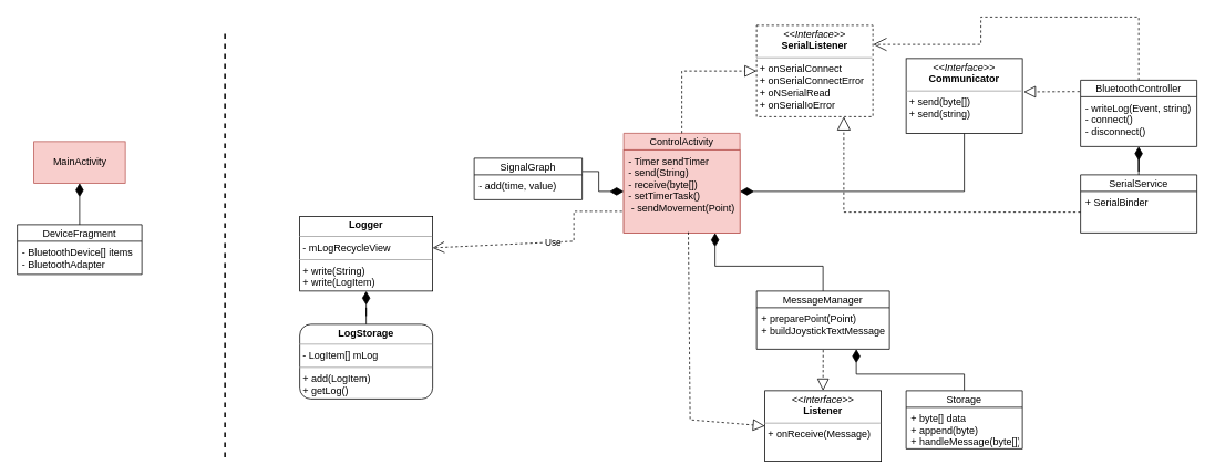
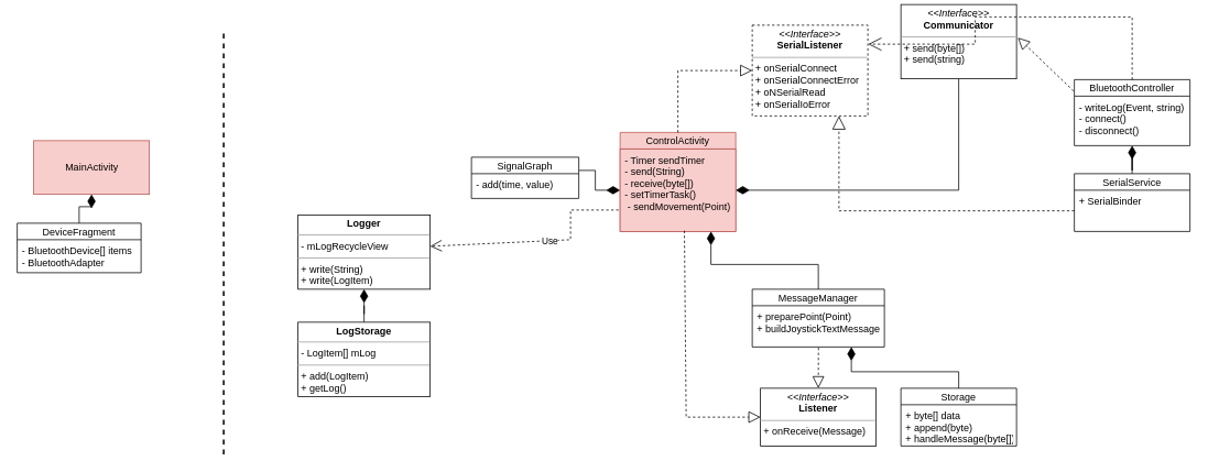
- <mxCell id="13" value="&lt;p style=&quot;margin:0px;margin-top:4px;text-align:center;&quot;&gt;&lt;i&gt;&amp;lt;&amp;lt;Interface&amp;gt;&amp;gt;&lt;/i&gt;&lt;br&gt;&lt;b&gt;Communicator&lt;/b&gt;&lt;/p&gt;&lt;hr size=&quot;1&quot;&gt;&lt;p style=&quot;margin:0px;margin-left:4px;&quot;&gt;&lt;/p&gt;&lt;p style=&quot;margin:0px;margin-left:4px;&quot;&gt;+ send(byte[])&lt;br&gt;+ send(string)&lt;/p&gt;" style="verticalAlign=top;align=left;overflow=fill;fontSize=12;fontFamily=Helvetica;html=1;" vertex="1" parent="1"><mxGeometry x="1090" y="70" width="140" height="90" as="geometry" /></mxCell>
+ <mxCell id="13" value="&lt;p style=&quot;margin:0px;margin-top:4px;text-align:center;&quot;&gt;&lt;i&gt;&amp;lt;&amp;lt;Interface&amp;gt;&amp;gt;&lt;/i&gt;&lt;br&gt;&lt;b&gt;Communicator&lt;/b&gt;&lt;/p&gt;&lt;hr size=&quot;1&quot;&gt;&lt;p style=&quot;margin:0px;margin-left:4px;&quot;&gt;&lt;/p&gt;&lt;p style=&quot;margin:0px;margin-left:4px;&quot;&gt;+ send(byte[])&lt;br&gt;+ send(string)&lt;/p&gt;" style="verticalAlign=top;align=left;overflow=fill;fontSize=12;fontFamily=Helvetica;html=1;" vertex="1" parent="1"><mxGeometry x="1090" y="5" width="140" height="90" as="geometry" /></mxCell>
- <mxCell id="24" value="MainActivity" style="html=1;fillColor=#f8cecc;strokeColor=#b85450;" vertex="1" parent="1"><mxGeometry x="40" y="170" width="110" height="50" as="geometry" /></mxCell>
+ <mxCell id="24" value="MainActivity" style="html=1;fillColor=#f8cecc;strokeColor=#b85450;" vertex="1" parent="1"><mxGeometry x="40" y="170" width="140" height="65" as="geometry" /></mxCell>
- <mxCell id="31" value="&lt;p style=&quot;margin:0px;margin-top:4px;text-align:center;&quot;&gt;&lt;b&gt;LogStorage&lt;/b&gt;&lt;/p&gt;&lt;hr size=&quot;1&quot;&gt;&lt;p style=&quot;margin:0px;margin-left:4px;&quot;&gt;- LogItem[] mLog&lt;/p&gt;&lt;hr size=&quot;1&quot;&gt;&lt;p style=&quot;margin:0px;margin-left:4px;&quot;&gt;+ add(LogItem)&lt;br&gt;+ getLog()&lt;/p&gt;" style="verticalAlign=top;align=left;overflow=fill;fontSize=12;fontFamily=Helvetica;html=1;rounded=1;" vertex="1" parent="1"><mxGeometry x="360" y="390" width="160" height="90" as="geometry" /></mxCell>
+ <mxCell id="31" value="&lt;p style=&quot;margin:0px;margin-top:4px;text-align:center;&quot;&gt;&lt;b&gt;LogStorage&lt;/b&gt;&lt;/p&gt;&lt;hr size=&quot;1&quot;&gt;&lt;p style=&quot;margin:0px;margin-left:4px;&quot;&gt;- LogItem[] mLog&lt;/p&gt;&lt;hr size=&quot;1&quot;&gt;&lt;p style=&quot;margin:0px;margin-left:4px;&quot;&gt;+ add(LogItem)&lt;br&gt;+ getLog()&lt;/p&gt;" style="verticalAlign=top;align=left;overflow=fill;fontSize=12;fontFamily=Helvetica;html=1;" vertex="1" parent="1"><mxGeometry x="360" y="390" width="160" height="90" as="geometry" /></mxCell>
- <mxCell id="5" value="&lt;p style=&quot;margin:0px;margin-top:4px;text-align:center;&quot;&gt;&lt;i&gt;&amp;lt;&amp;lt;Interface&amp;gt;&amp;gt;&lt;/i&gt;&lt;br&gt;&lt;b&gt;Listener&lt;/b&gt;&lt;/p&gt;&lt;hr size=&quot;1&quot;&gt;&lt;p style=&quot;margin:0px;margin-left:4px;&quot;&gt;&lt;/p&gt;&lt;p style=&quot;margin:0px;margin-left:4px;&quot;&gt;+ onReceive(Message)&lt;/p&gt;" style="verticalAlign=top;align=left;overflow=fill;fontSize=12;fontFamily=Helvetica;html=1;" vertex="1" parent="1"><mxGeometry x="920" y="470" width="140" height="85" as="geometry" /></mxCell>
+ <mxCell id="5" value="&lt;p style=&quot;margin:0px;margin-top:4px;text-align:center;&quot;&gt;&lt;i&gt;&amp;lt;&amp;lt;Interface&amp;gt;&amp;gt;&lt;/i&gt;&lt;br&gt;&lt;b&gt;Listener&lt;/b&gt;&lt;/p&gt;&lt;hr size=&quot;1&quot;&gt;&lt;p style=&quot;margin:0px;margin-left:4px;&quot;&gt;&lt;/p&gt;&lt;p style=&quot;margin:0px;margin-left:4px;&quot;&gt;+ onReceive(Message)&lt;/p&gt;" style="verticalAlign=top;align=left;overflow=fill;fontSize=12;fontFamily=Helvetica;html=1;" vertex="1" parent="1"><mxGeometry x="920" y="470" width="140" height="70" as="geometry" /></mxCell>
